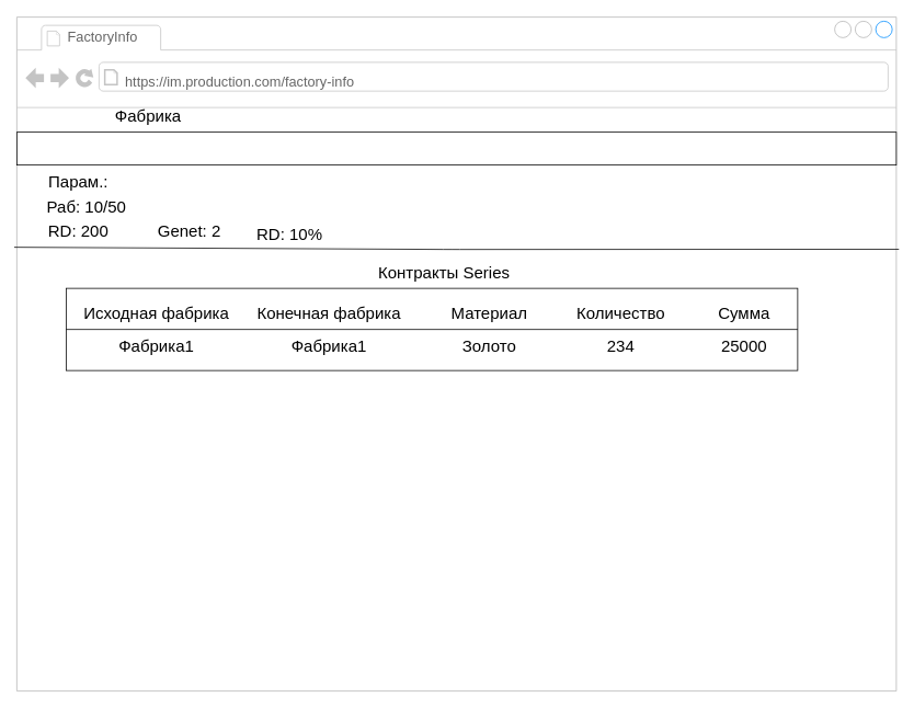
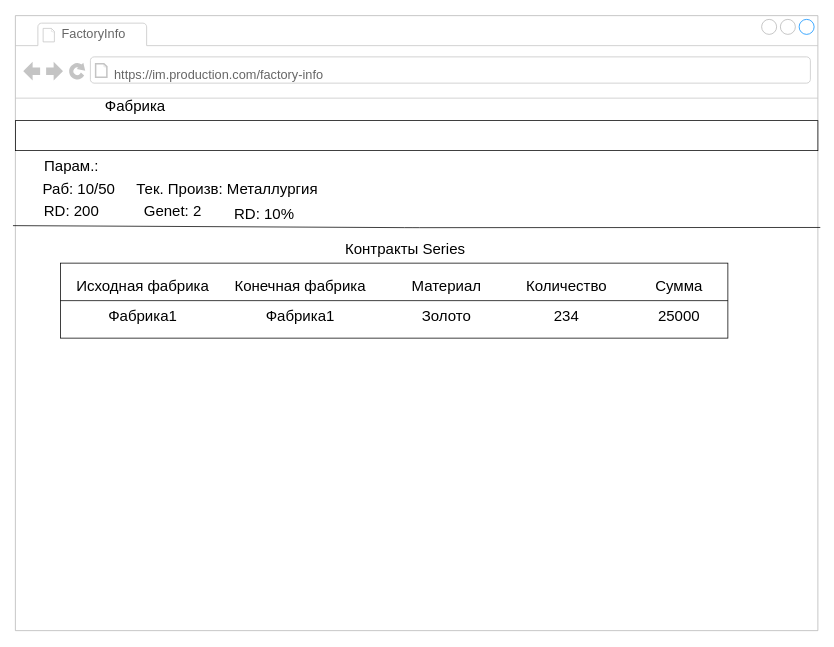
+ <mxCell id="9" value="&lt;font style=&quot;font-size: 20px&quot;&gt;Тек. Произв: Металлургия&lt;/font&gt;" style="text;html=1;strokeColor=none;fillColor=none;align=center;verticalAlign=middle;whiteSpace=wrap;rounded=0;" parent="2" vertex="1"><mxGeometry x="160" y="220" width="245" height="20" as="geometry" /></mxCell>
